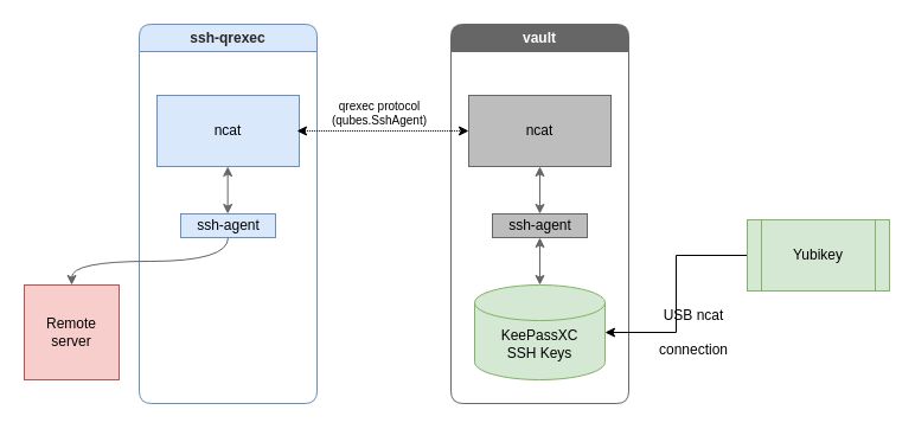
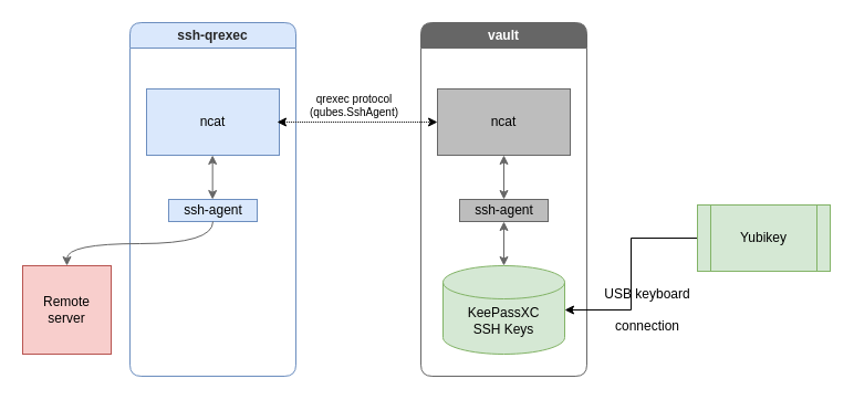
- <mxCell id="24" value="&lt;div&gt;USB ncat&lt;/div&gt;&lt;div&gt;&lt;br&gt;&lt;/div&gt;&lt;div&gt;connection&lt;br&gt;&lt;/div&gt;" style="text;html=1;strokeColor=none;fillColor=none;align=center;verticalAlign=middle;whiteSpace=wrap;rounded=0;" vertex="1" parent="1"><mxGeometry x="540" y="255" width="90" height="50" as="geometry" /></mxCell>
+ <mxCell id="24" value="&lt;div&gt;USB keyboard&lt;/div&gt;&lt;div&gt;&lt;br&gt;&lt;/div&gt;&lt;div&gt;connection&lt;br&gt;&lt;/div&gt;" style="text;html=1;strokeColor=none;fillColor=none;align=center;verticalAlign=middle;whiteSpace=wrap;rounded=0;" vertex="1" parent="1"><mxGeometry x="540" y="255" width="90" height="50" as="geometry" /></mxCell>
